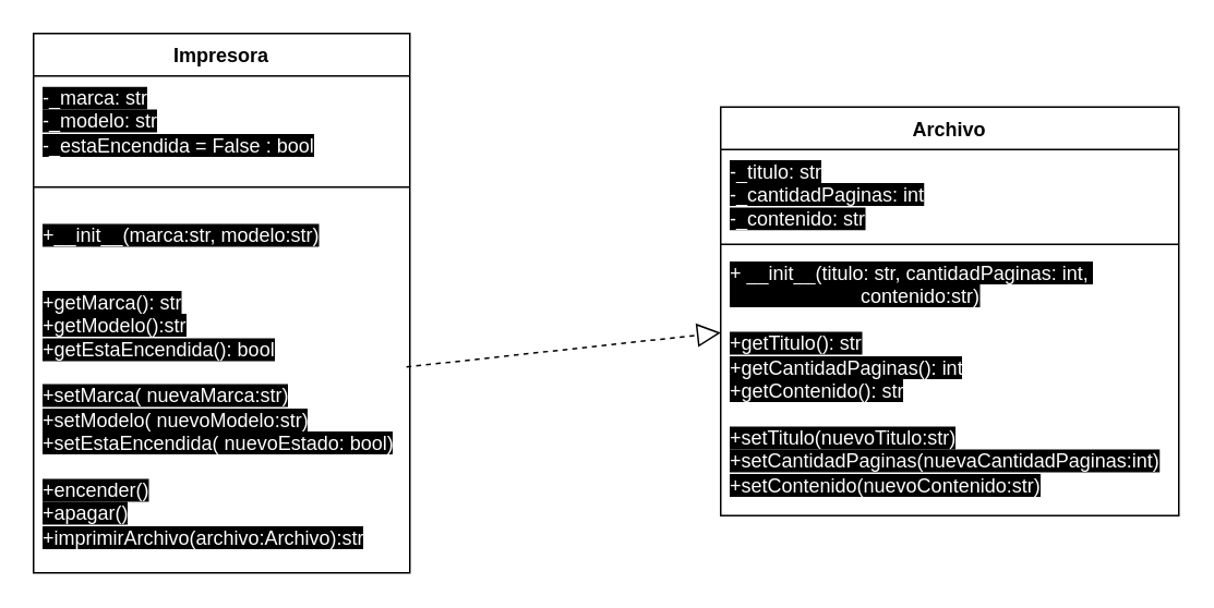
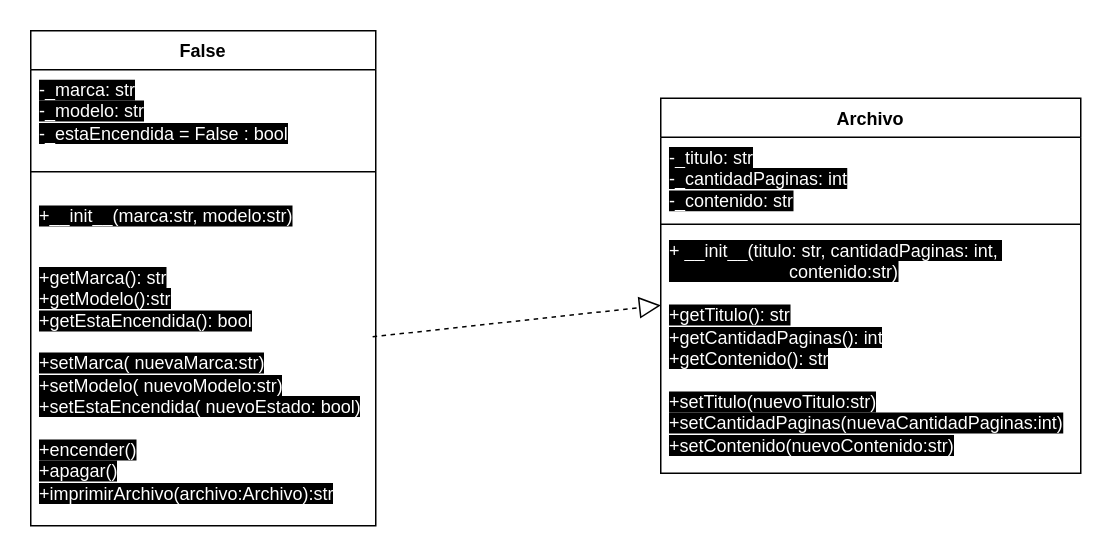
- <mxCell id="6" value="Impresora" style="swimlane;fontStyle=1;align=center;verticalAlign=top;childLayout=stackLayout;horizontal=1;startSize=26;horizontalStack=0;resizeParent=1;resizeParentMax=0;resizeLast=0;collapsible=1;marginBottom=0;whiteSpace=wrap;html=1;" vertex="1" parent="1"><mxGeometry x="20" y="20" width="230" height="330" as="geometry" /></mxCell>
+ <mxCell id="6" value="False" style="swimlane;fontStyle=1;align=center;verticalAlign=top;childLayout=stackLayout;horizontal=1;startSize=26;horizontalStack=0;resizeParent=1;resizeParentMax=0;resizeLast=0;collapsible=1;marginBottom=0;whiteSpace=wrap;html=1;" vertex="1" parent="1"><mxGeometry x="20" y="20" width="230" height="330" as="geometry" /></mxCell>
